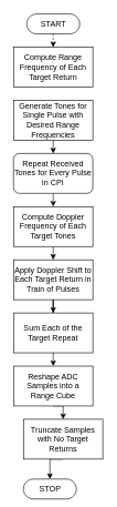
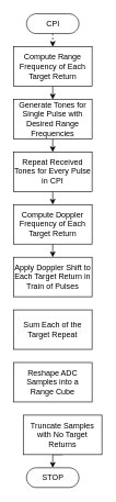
- <mxCell id="19" value="START" style="html=1;dashed=0;whitespace=wrap;shape=mxgraph.dfd.start" vertex="1" parent="1"><mxGeometry x="40" y="20" width="80" height="30" as="geometry" /></mxCell>
+ <mxCell id="19" value="CPI" style="html=1;dashed=0;whitespace=wrap;shape=mxgraph.dfd.start" vertex="1" parent="1"><mxGeometry x="40" y="20" width="80" height="30" as="geometry" /></mxCell>
+ <mxCell id="2" style="edgeStyle=orthogonalEdgeStyle;rounded=0;orthogonalLoop=1;jettySize=auto;html=1;exitX=0.5;exitY=1;exitDx=0;exitDy=0;entryX=0.5;entryY=0;entryDx=0;entryDy=0;" edge="1" parent="1" source="3" target="5"><mxGeometry relative="1" as="geometry"><mxPoint x="-180" y="240" as="targetPoint" /></mxGeometry></mxCell>
- <mxCell id="7" value="Repeat Received Tones for Every Pulse in CPI" style="whiteSpace=wrap;html=1;rounded=1;" vertex="1" parent="1"><mxGeometry x="20" y="230" width="120" height="60" as="geometry" /></mxCell>
+ <mxCell id="7" value="Repeat Received Tones for Every Pulse in CPI" style="rounded=0;whiteSpace=wrap;html=1;" vertex="1" parent="1"><mxGeometry x="20" y="230" width="120" height="60" as="geometry" /></mxCell>
- <mxCell id="9" value="Compute Doppler Frequency of Each Target Tones" style="rounded=0;whiteSpace=wrap;html=1;" vertex="1" parent="1"><mxGeometry x="20" y="310" width="120" height="60" as="geometry" /></mxCell>
+ <mxCell id="9" value="Compute Doppler Frequency of Each Target Return" style="rounded=0;whiteSpace=wrap;html=1;" vertex="1" parent="1"><mxGeometry x="20" y="310" width="120" height="60" as="geometry" /></mxCell>
- <mxCell id="10" style="edgeStyle=orthogonalEdgeStyle;rounded=0;orthogonalLoop=1;jettySize=auto;html=1;exitX=0.5;exitY=1;exitDx=0;exitDy=0;" edge="1" parent="1" source="11" target="13"><mxGeometry relative="1" as="geometry" /></mxCell>
- <mxCell id="12" style="edgeStyle=orthogonalEdgeStyle;rounded=0;orthogonalLoop=1;jettySize=auto;html=1;exitX=0.5;exitY=1;exitDx=0;exitDy=0;entryX=0.5;entryY=0;entryDx=0;entryDy=0;" edge="1" parent="1" source="13" target="15"><mxGeometry relative="1" as="geometry" /></mxCell>
- <mxCell id="14" style="edgeStyle=orthogonalEdgeStyle;rounded=0;orthogonalLoop=1;jettySize=auto;html=1;exitX=0.5;exitY=1;exitDx=0;exitDy=0;entryX=0.5;entryY=0;entryDx=0;entryDy=0;" edge="1" parent="1" source="15" target="17"><mxGeometry relative="1" as="geometry" /></mxCell>
- <mxCell id="20" value="STOP" style="html=1;dashed=0;whitespace=wrap;shape=mxgraph.dfd.start" vertex="1" parent="1"><mxGeometry x="35" y="720" width="80" height="30" as="geometry" /></mxCell>
+ <mxCell id="20" value="STOP" style="html=1;dashed=0;whitespace=wrap;shape=mxgraph.dfd.start" vertex="1" parent="1"><mxGeometry x="40" y="710" width="80" height="30" as="geometry" /></mxCell>
